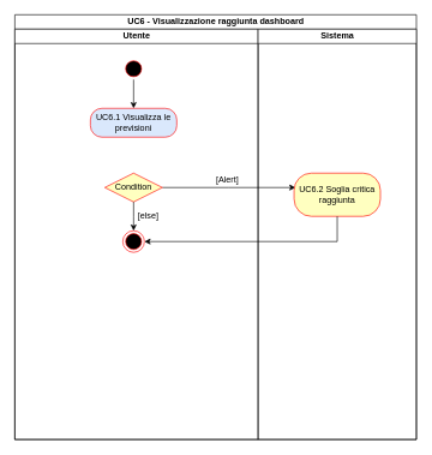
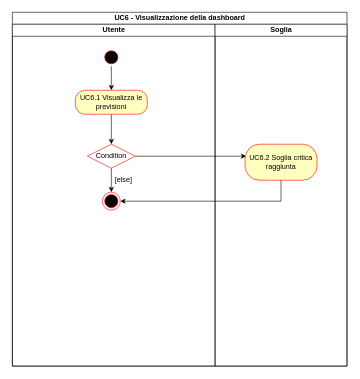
- <mxCell id="2" value="UC6 - Visualizzazione raggiunta dashboard" style="swimlane;html=1;childLayout=stackLayout;resizeParent=1;resizeParentMax=0;startSize=20;" vertex="1" parent="1"><mxGeometry x="20" y="20" width="558" height="590" as="geometry" /></mxCell>
+ <mxCell id="2" value="UC6 - Visualizzazione della dashboard" style="swimlane;html=1;childLayout=stackLayout;resizeParent=1;resizeParentMax=0;startSize=20;" vertex="1" parent="1"><mxGeometry x="20" y="20" width="558" height="590" as="geometry" /></mxCell>
- <mxCell id="13" value="Sistema" style="swimlane;html=1;startSize=20;" vertex="1" parent="2"><mxGeometry x="338" y="20" width="220" height="570" as="geometry" /></mxCell>
+ <mxCell id="13" value="Soglia" style="swimlane;html=1;startSize=20;" vertex="1" parent="2"><mxGeometry x="338" y="20" width="220" height="570" as="geometry" /></mxCell>
- <mxCell id="10" value="UC6.1 Visualizza le previsioni" style="rounded=1;whiteSpace=wrap;html=1;arcSize=40;fontColor=#000000;fillColor=#dae8fc;strokeColor=#ff0000;" vertex="1" parent="3"><mxGeometry x="105" y="110" width="120" height="40" as="geometry" /></mxCell>
+ <mxCell id="10" value="UC6.1 Visualizza le previsioni" style="rounded=1;whiteSpace=wrap;html=1;arcSize=40;fontColor=#000000;fillColor=#ffffc0;strokeColor=#ff0000;" vertex="1" parent="3"><mxGeometry x="105" y="110" width="120" height="40" as="geometry" /></mxCell>
+ <mxCell id="8" style="edgeStyle=orthogonalEdgeStyle;rounded=0;orthogonalLoop=1;jettySize=auto;html=1;exitX=0.5;exitY=1;exitDx=0;exitDy=0;" edge="1" parent="3" source="10" target="6"><mxGeometry relative="1" as="geometry" /></mxCell>
- <mxCell id="12" value="[Alert]" style="text;html=1;align=center;verticalAlign=middle;resizable=0;points=[];autosize=1;" vertex="1" parent="3"><mxGeometry x="270" y="200" width="50" height="20" as="geometry" /></mxCell>
- <mxCell id="6" value="Condition" style="rhombus;whiteSpace=wrap;html=1;fillColor=#ffffc0;strokeColor=#ff0000;" vertex="1" parent="3"><mxGeometry x="125" y="200" width="80" height="40" as="geometry" /></mxCell>
+ <mxCell id="6" value="Condition" style="rhombus;whiteSpace=wrap;html=1;fillColor=#ffffff;strokeColor=#ff0000;" vertex="1" parent="3"><mxGeometry x="125" y="200" width="80" height="40" as="geometry" /></mxCell>
